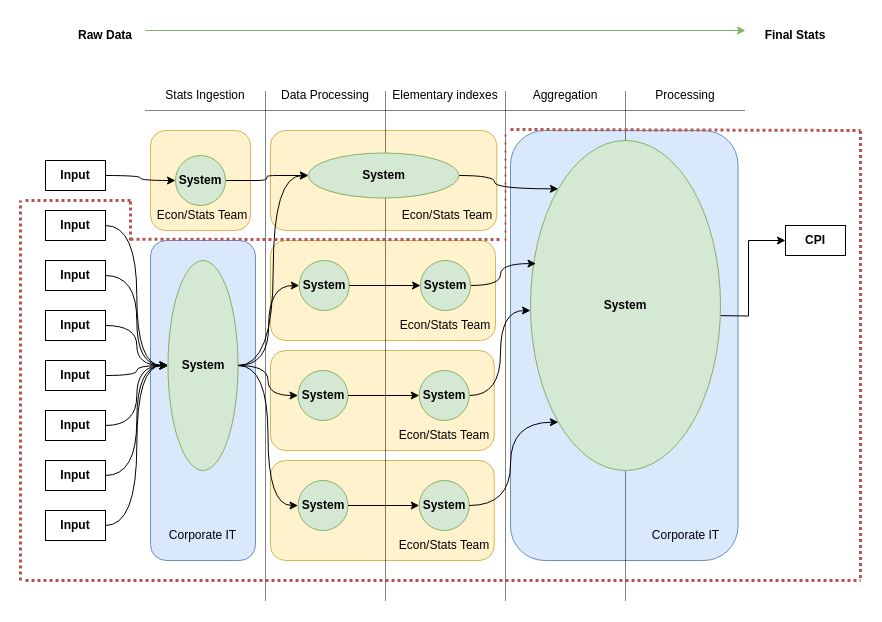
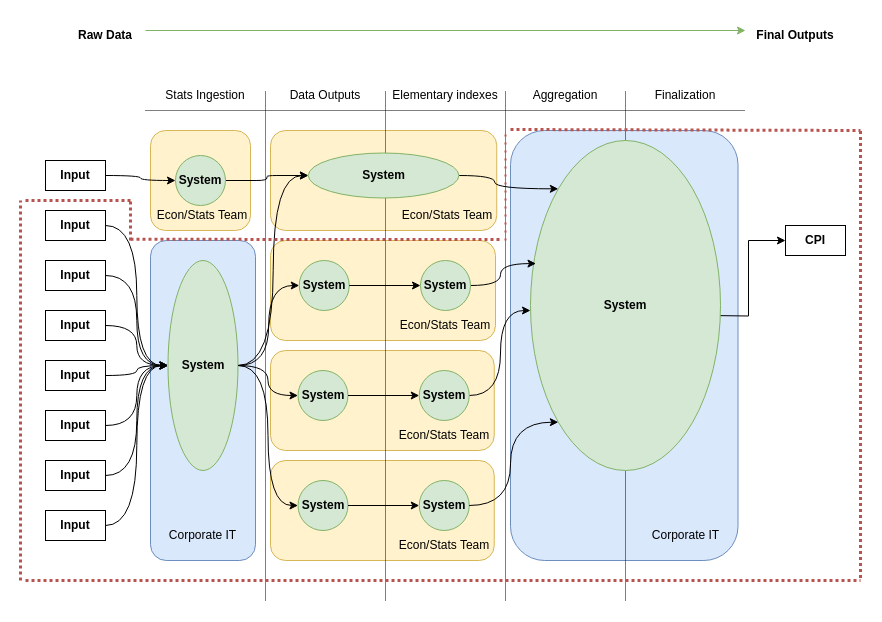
- <mxCell id="14" value="&lt;b&gt;Final Stats&lt;/b&gt;" style="text;html=1;align=center;verticalAlign=middle;whiteSpace=wrap;rounded=0;" parent="1" vertex="1"><mxGeometry x="755" y="20" width="80" height="30" as="geometry" /></mxCell>
+ <mxCell id="14" value="&lt;b&gt;Final Outputs&lt;/b&gt;" style="text;html=1;align=center;verticalAlign=middle;whiteSpace=wrap;rounded=0;" parent="1" vertex="1"><mxGeometry x="755" y="20" width="80" height="30" as="geometry" /></mxCell>
- <mxCell id="16" value="Data Processing" style="text;html=1;align=center;verticalAlign=middle;whiteSpace=wrap;rounded=0;" parent="1" vertex="1"><mxGeometry x="265" y="80" width="120" height="30" as="geometry" /></mxCell>
+ <mxCell id="16" value="Data Outputs" style="text;html=1;align=center;verticalAlign=middle;whiteSpace=wrap;rounded=0;" parent="1" vertex="1"><mxGeometry x="265" y="80" width="120" height="30" as="geometry" /></mxCell>
- <mxCell id="20" value="Processing" style="text;html=1;align=center;verticalAlign=middle;whiteSpace=wrap;rounded=0;" parent="1" vertex="1"><mxGeometry x="625" y="80" width="120" height="30" as="geometry" /></mxCell>
+ <mxCell id="20" value="Finalization" style="text;html=1;align=center;verticalAlign=middle;whiteSpace=wrap;rounded=0;" parent="1" vertex="1"><mxGeometry x="625" y="80" width="120" height="30" as="geometry" /></mxCell>
